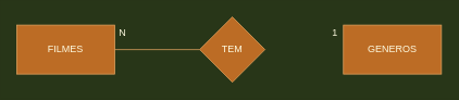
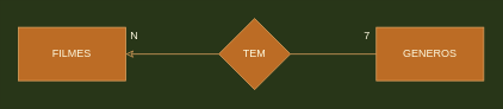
- <mxCell id="8" value="1" style="text;html=1;strokeColor=none;fillColor=none;align=center;verticalAlign=middle;whiteSpace=wrap;rounded=0;fontColor=#FEFAE0;" parent="1" vertex="1"><mxGeometry x="390" y="30" width="40" height="20" as="geometry" /></mxCell>
+ <mxCell id="8" value="7" style="text;html=1;strokeColor=none;fillColor=none;align=center;verticalAlign=middle;whiteSpace=wrap;rounded=0;fontColor=#FEFAE0;" parent="1" vertex="1"><mxGeometry x="390" y="30" width="40" height="20" as="geometry" /></mxCell>
- <mxCell id="5" style="edgeStyle=orthogonalEdgeStyle;rounded=0;orthogonalLoop=1;jettySize=auto;html=1;exitX=0;exitY=0.5;exitDx=0;exitDy=0;entryX=1;entryY=0.5;entryDx=0;entryDy=0;endArrow=none;endFill=0;labelBackgroundColor=#283618;strokeColor=#DDA15E;fontColor=#FEFAE0;" parent="1" source="6" target="2" edge="1"><mxGeometry relative="1" as="geometry" /></mxCell>
+ <mxCell id="5" style="edgeStyle=orthogonalEdgeStyle;rounded=0;orthogonalLoop=1;jettySize=auto;html=1;exitX=0;exitY=0.5;exitDx=0;exitDy=0;entryX=1;entryY=0.5;entryDx=0;entryDy=0;endArrow=classic;endFill=0;labelBackgroundColor=#283618;strokeColor=#DDA15E;fontColor=#FEFAE0;" parent="1" source="6" target="2" edge="1"><mxGeometry relative="1" as="geometry" /></mxCell>
+ <mxCell id="4" style="edgeStyle=orthogonalEdgeStyle;rounded=0;orthogonalLoop=1;jettySize=auto;html=1;exitX=1;exitY=0.5;exitDx=0;exitDy=0;entryX=0;entryY=0.5;entryDx=0;entryDy=0;endArrow=none;endFill=0;labelBackgroundColor=#283618;strokeColor=#DDA15E;fontColor=#FEFAE0;" parent="1" source="6" target="3" edge="1"><mxGeometry relative="1" as="geometry" /></mxCell>
